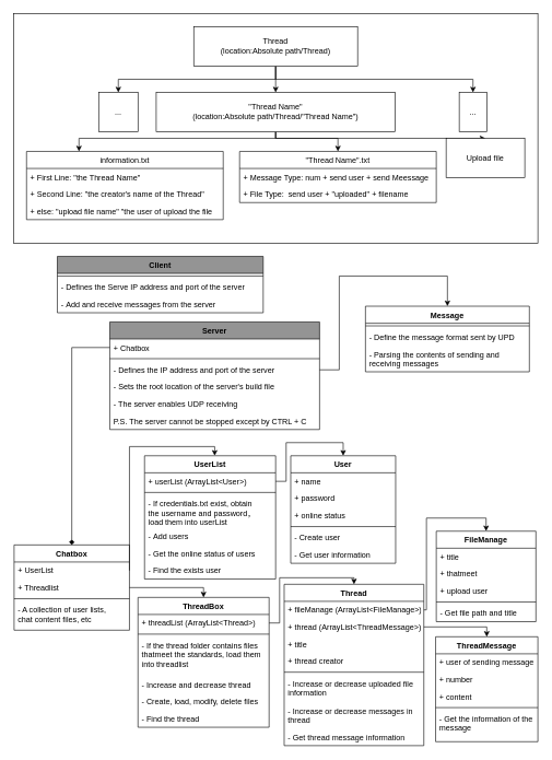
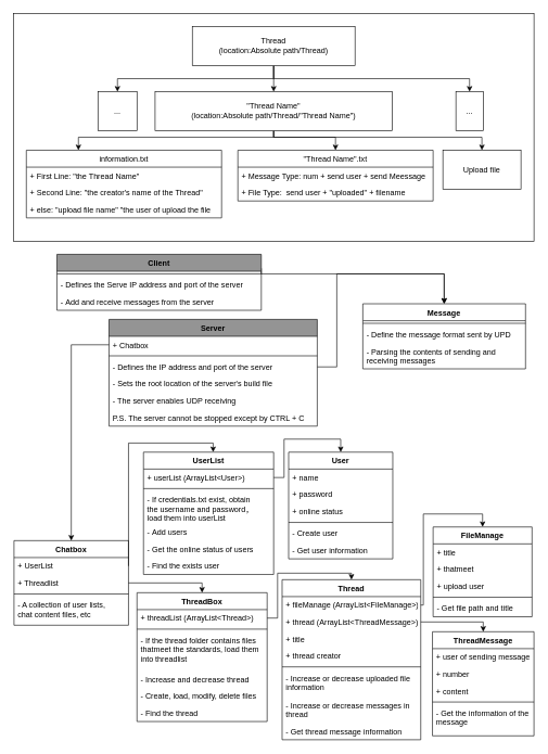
- <mxCell id="27" value="Upload file" style="rounded=0;whiteSpace=wrap;html=1;" vertex="1" parent="1"><mxGeometry x="680" y="210" width="120" height="60" as="geometry" /></mxCell>
+ <mxCell id="27" value="Upload file" style="rounded=0;whiteSpace=wrap;html=1;" vertex="1" parent="1"><mxGeometry x="680" y="230" width="120" height="60" as="geometry" /></mxCell>
+ <mxCell id="80" style="edgeStyle=orthogonalEdgeStyle;rounded=0;orthogonalLoop=1;jettySize=auto;html=1;exitX=1;exitY=0.25;exitDx=0;exitDy=0;entryX=0.5;entryY=0;entryDx=0;entryDy=0;" edge="1" parent="1" source="81" target="85"><mxGeometry relative="1" as="geometry"><Array as="points"><mxPoint x="401" y="420" /><mxPoint x="682" y="420" /></Array></mxGeometry></mxCell>
- <mxCell id="75" style="edgeStyle=orthogonalEdgeStyle;rounded=0;orthogonalLoop=1;jettySize=auto;html=1;exitX=0;exitY=0.5;exitDx=0;exitDy=0;entryX=0.5;entryY=0;entryDx=0;entryDy=0;endArrow=diamond;" edge="1" parent="1" source="3" target="28"><mxGeometry relative="1" as="geometry" /></mxCell>
+ <mxCell id="75" style="edgeStyle=orthogonalEdgeStyle;rounded=0;orthogonalLoop=1;jettySize=auto;html=1;exitX=0;exitY=0.5;exitDx=0;exitDy=0;entryX=0.5;entryY=0;entryDx=0;entryDy=0;" edge="1" parent="1" source="3" target="28"><mxGeometry relative="1" as="geometry" /></mxCell>
